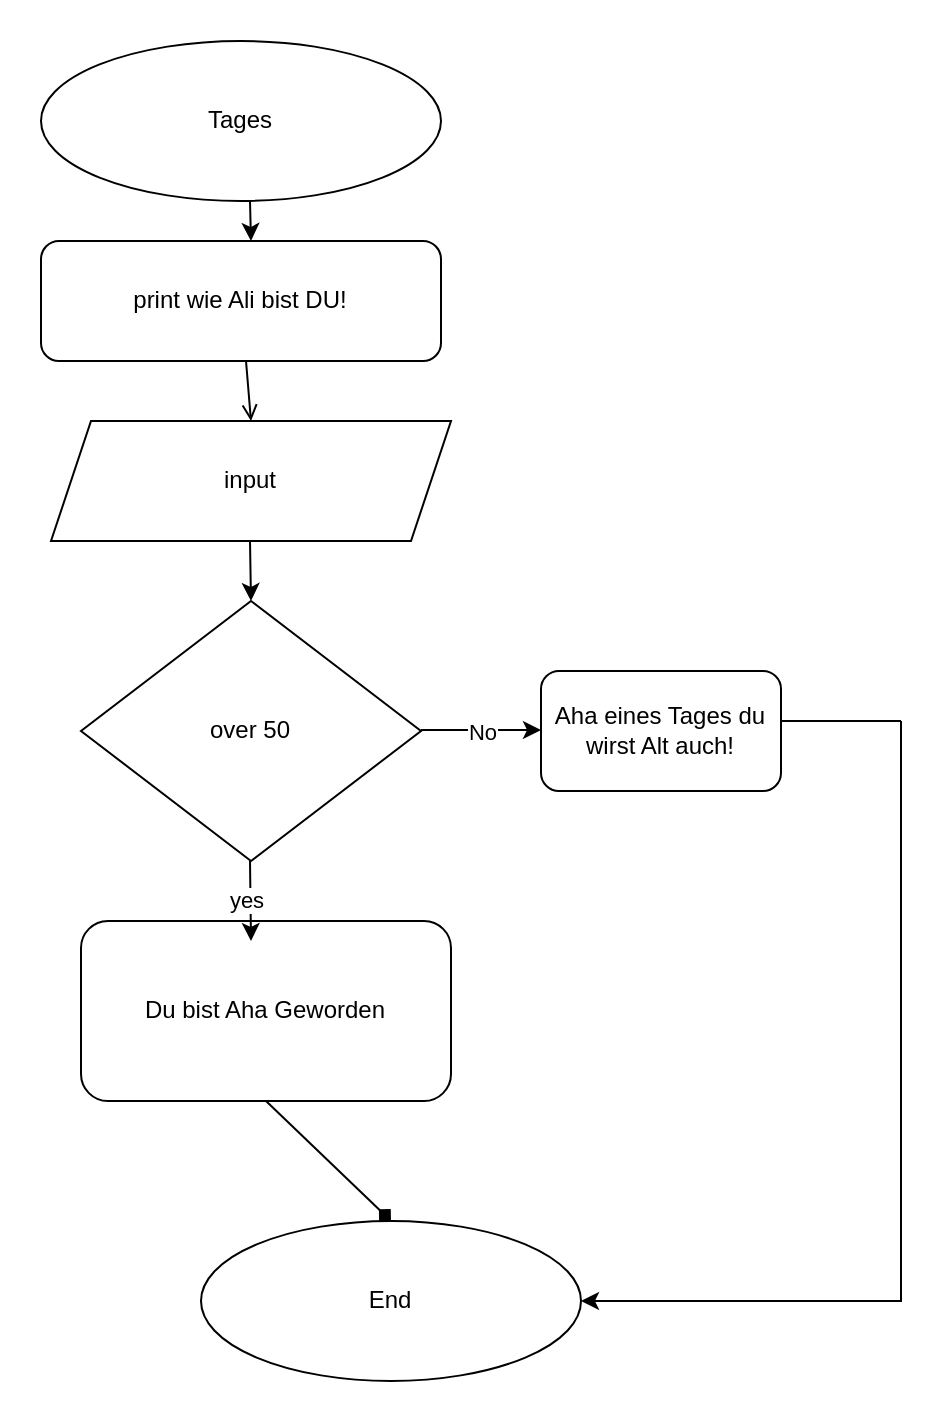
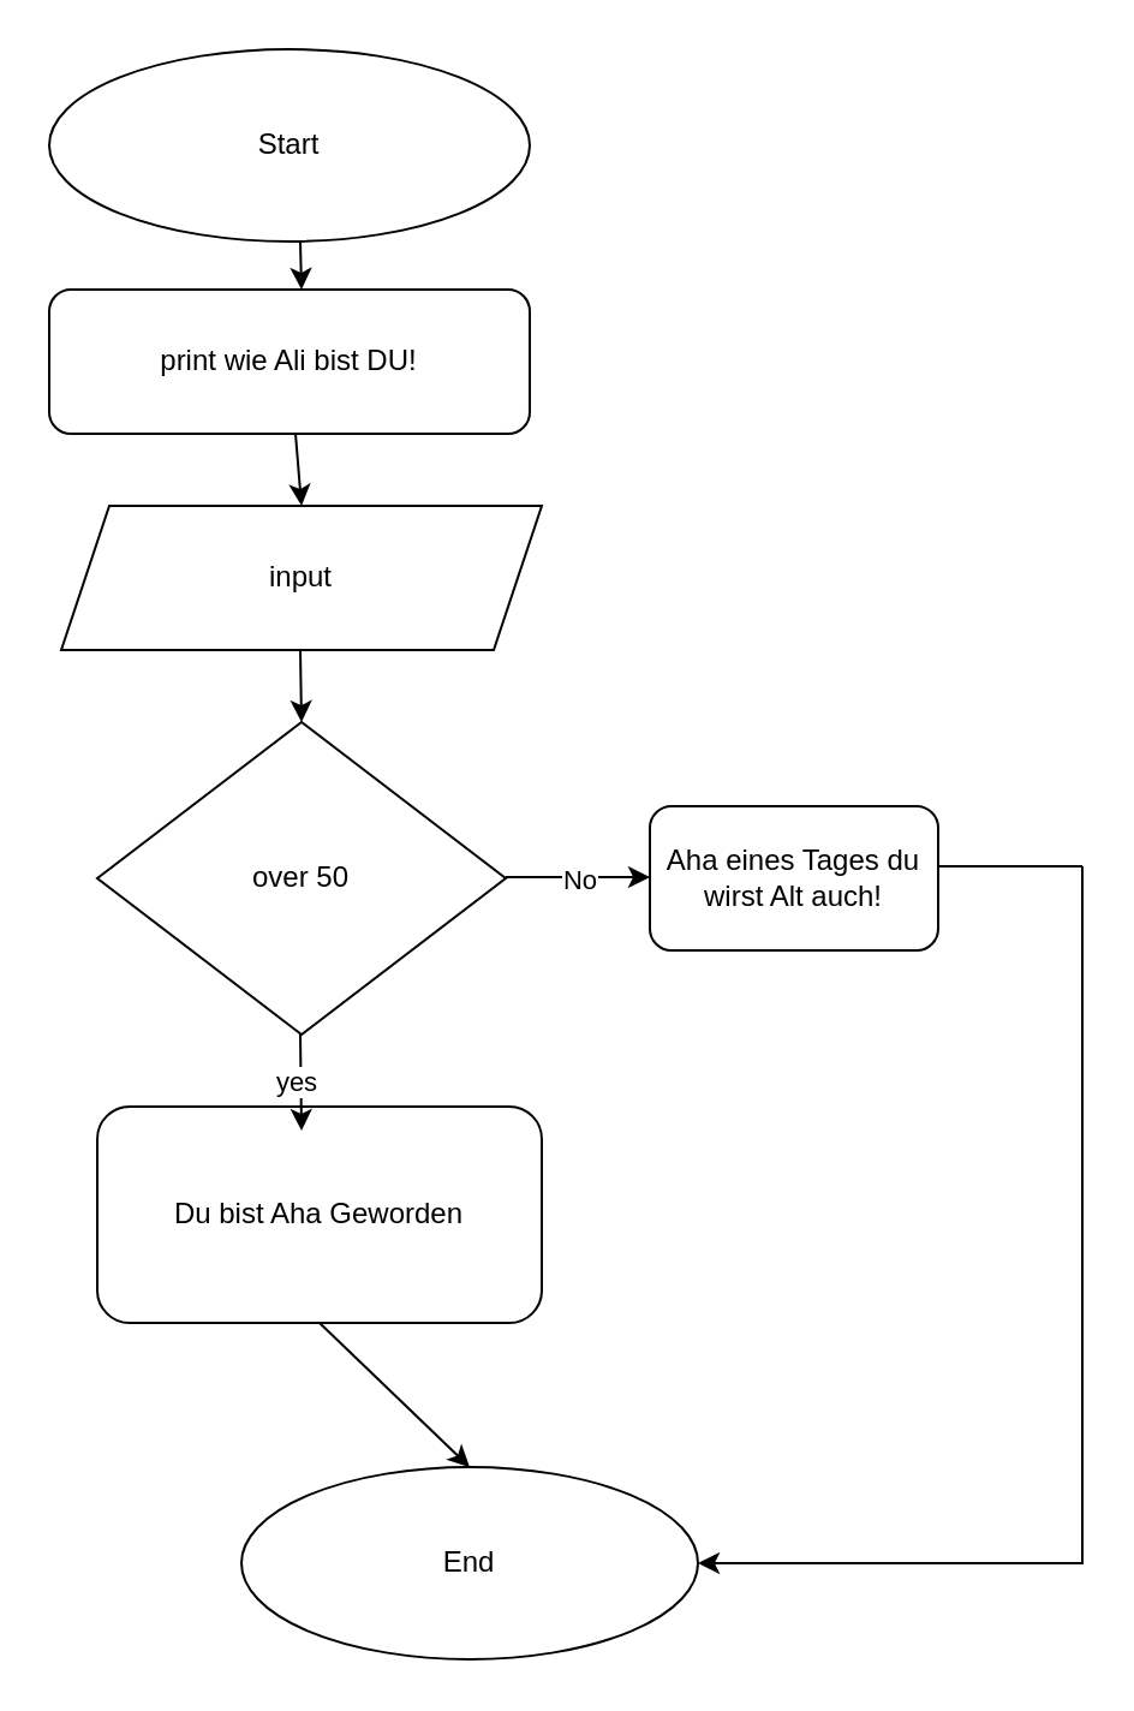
- <mxCell id="2" value="Tages" style="ellipse;whiteSpace=wrap;html=1;" vertex="1" parent="1"><mxGeometry x="20" y="20" width="200" height="80" as="geometry" /></mxCell>
+ <mxCell id="2" value="Start" style="ellipse;whiteSpace=wrap;html=1;" vertex="1" parent="1"><mxGeometry x="20" y="20" width="200" height="80" as="geometry" /></mxCell>
- <mxCell id="14" value="" style="endArrow=open;html=1;rounded=0;entryX=0.5;entryY=0;entryDx=0;entryDy=0;" edge="1" parent="1" source="7" target="4"><mxGeometry width="50" height="50" relative="1" as="geometry"><mxPoint x="125" y="180" as="sourcePoint" /><mxPoint x="130" y="210" as="targetPoint" /></mxGeometry></mxCell>
+ <mxCell id="14" value="" style="endArrow=classic;html=1;rounded=0;entryX=0.5;entryY=0;entryDx=0;entryDy=0;" edge="1" parent="1" source="7" target="4"><mxGeometry width="50" height="50" relative="1" as="geometry"><mxPoint x="125" y="180" as="sourcePoint" /><mxPoint x="130" y="210" as="targetPoint" /></mxGeometry></mxCell>
- <mxCell id="6" value="" style="endArrow=diamond;html=1;rounded=0;entryX=0.5;entryY=0;entryDx=0;entryDy=0;exitX=0.5;exitY=1;exitDx=0;exitDy=0;" edge="1" parent="1" source="9" target="3"><mxGeometry width="50" height="50" relative="1" as="geometry"><mxPoint x="132.5" y="567" as="sourcePoint" /><mxPoint x="132" y="602" as="targetPoint" /></mxGeometry></mxCell>
+ <mxCell id="6" value="" style="endArrow=classic;html=1;rounded=0;entryX=0.5;entryY=0;entryDx=0;entryDy=0;exitX=0.5;exitY=1;exitDx=0;exitDy=0;" edge="1" parent="1" source="9" target="3"><mxGeometry width="50" height="50" relative="1" as="geometry"><mxPoint x="132.5" y="567" as="sourcePoint" /><mxPoint x="132" y="602" as="targetPoint" /></mxGeometry></mxCell>
